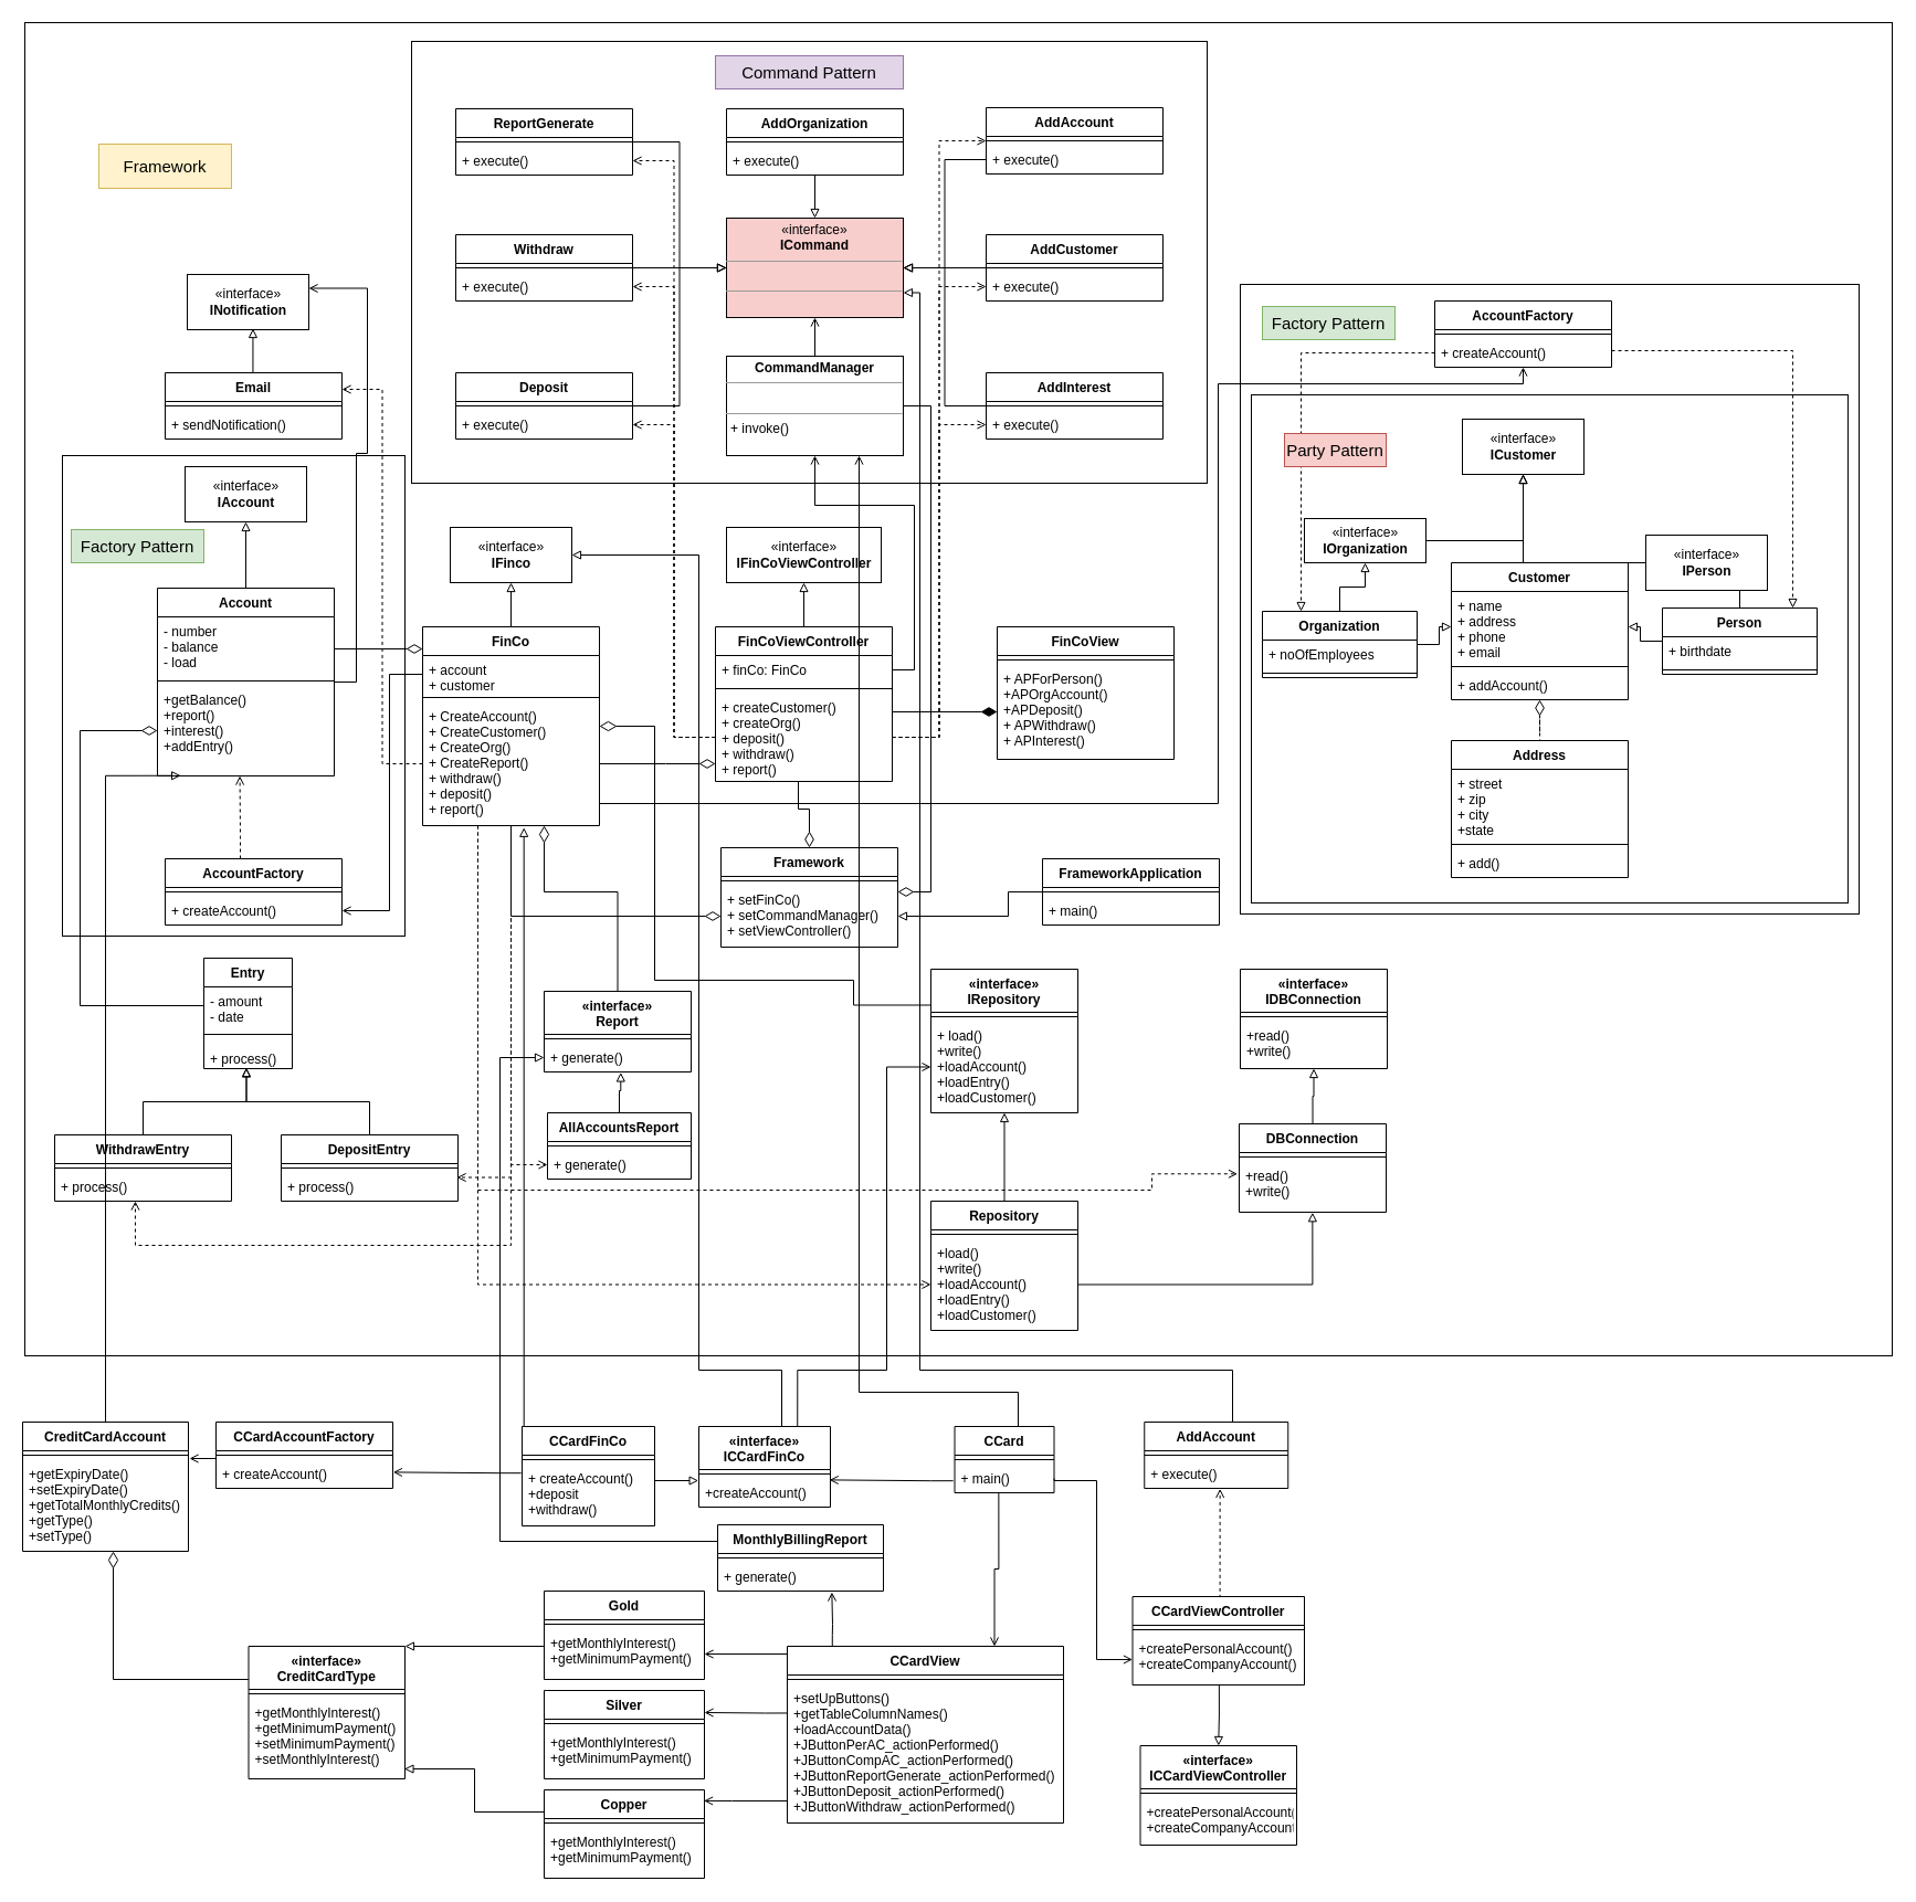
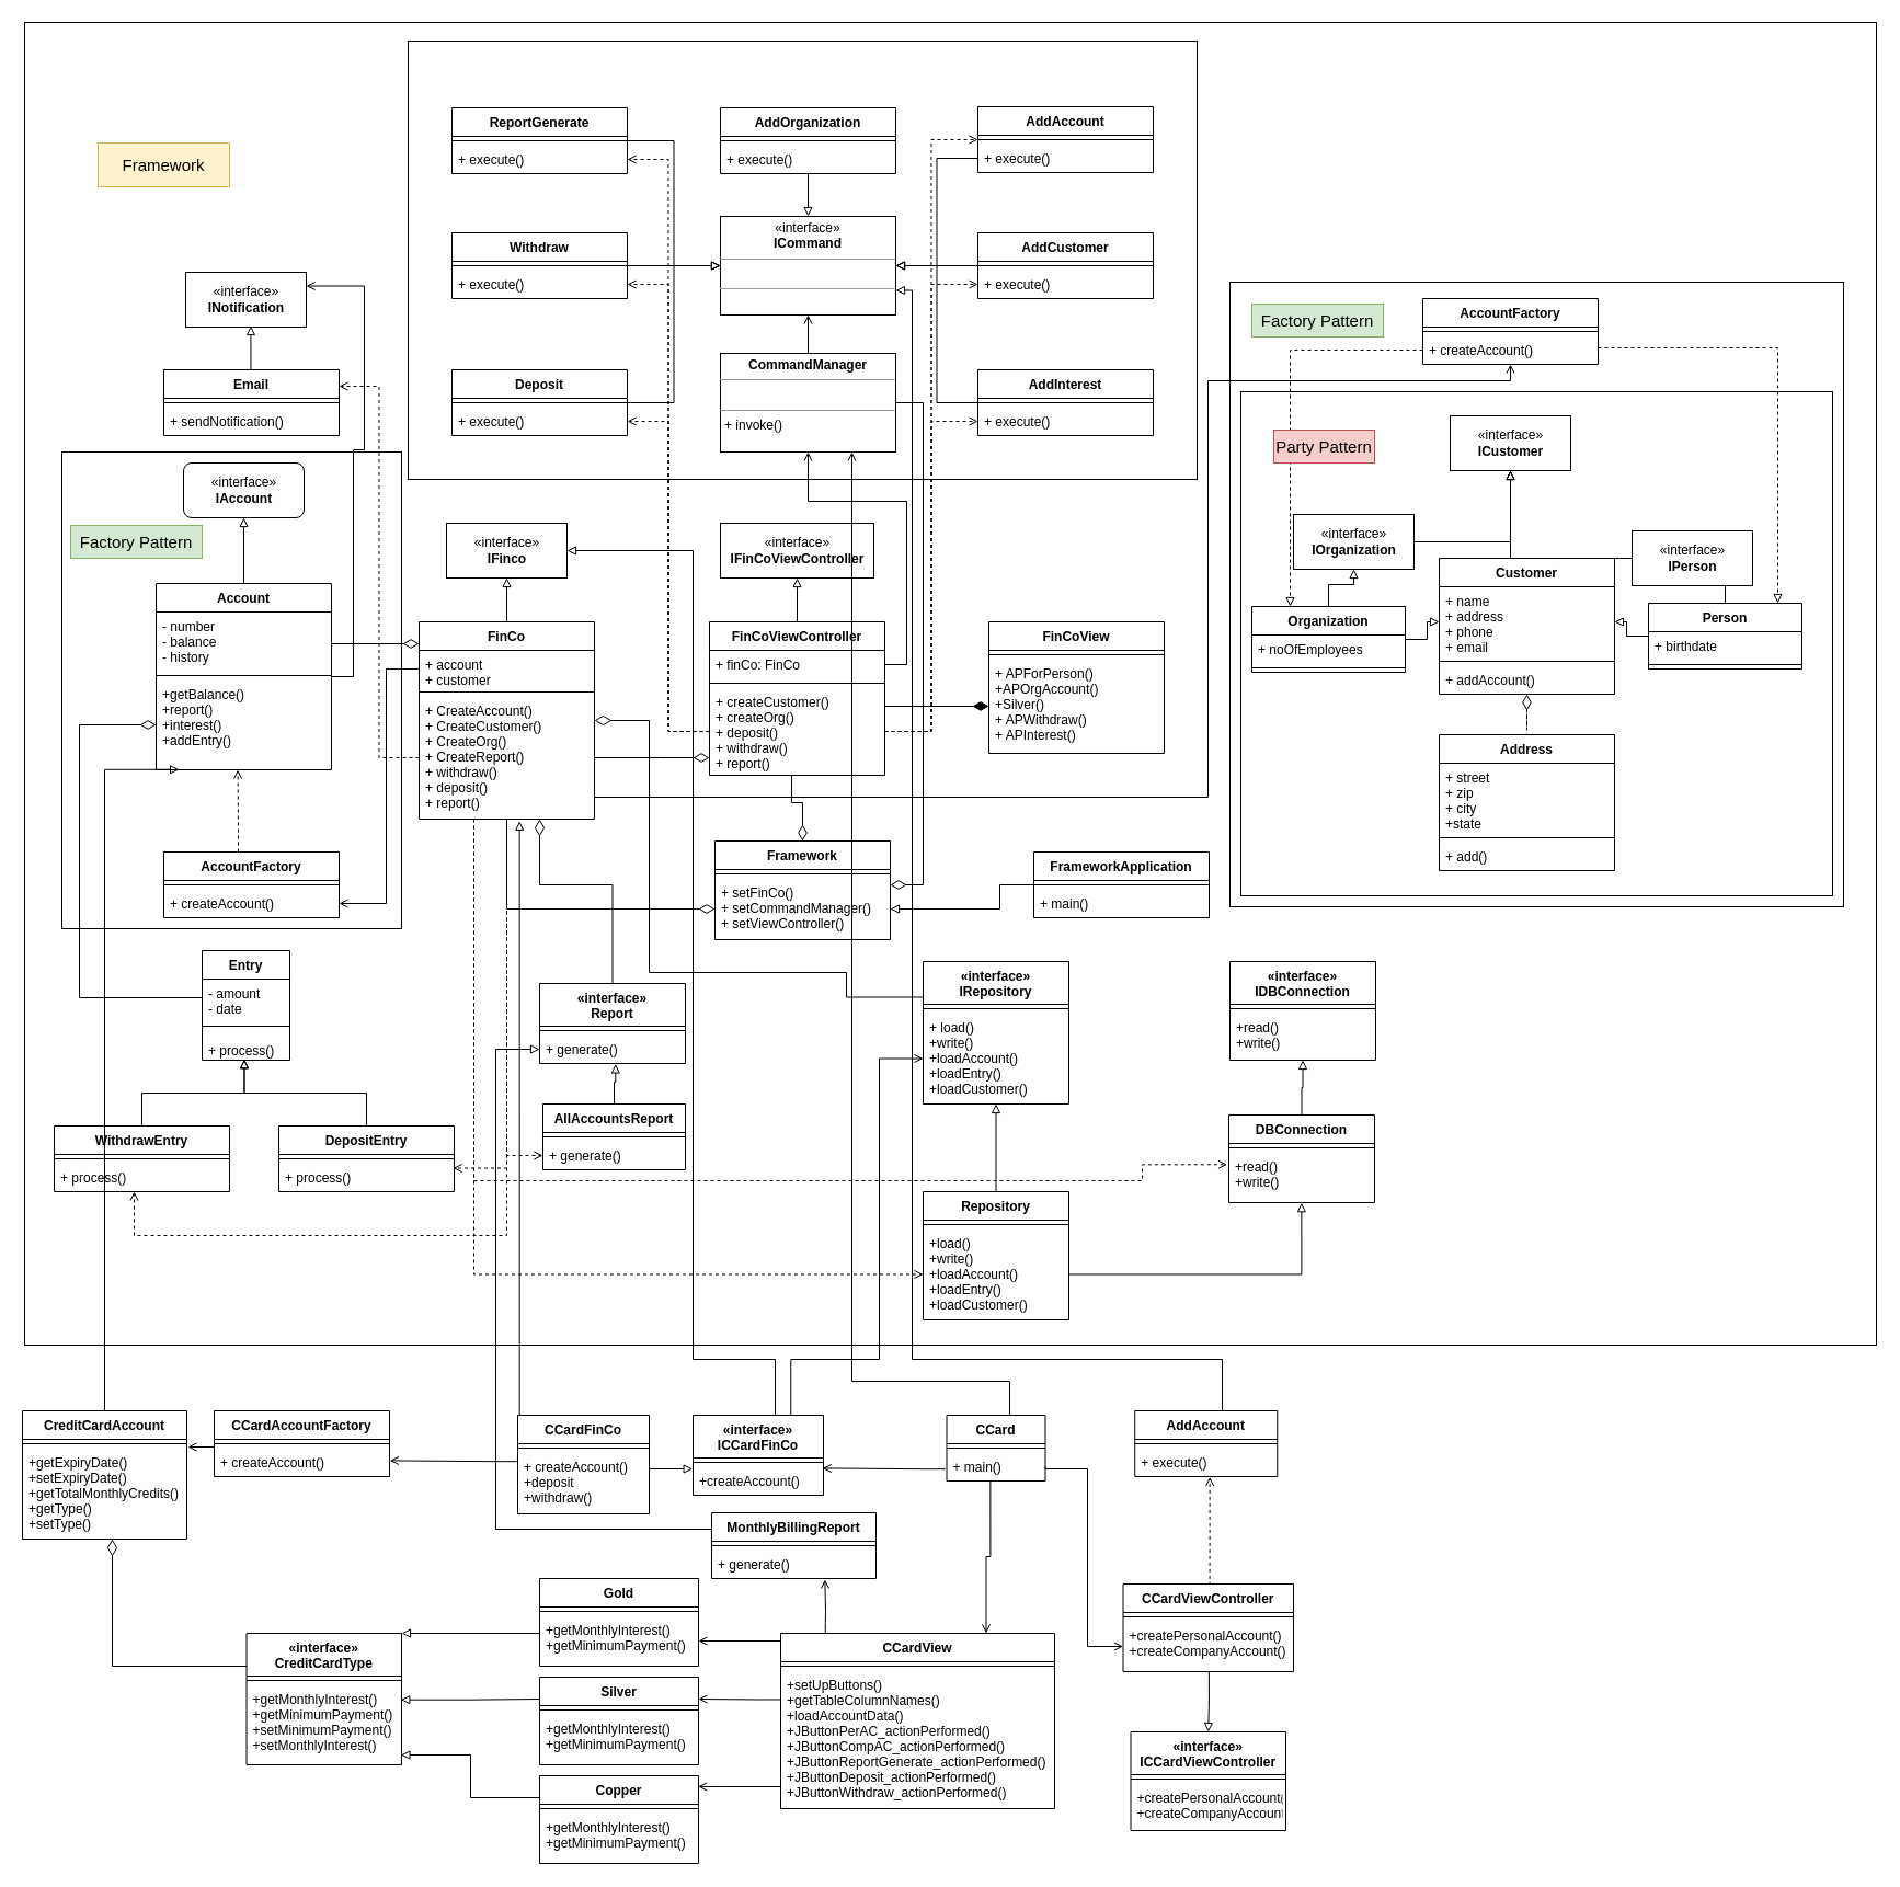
- <mxCell id="67" value="&lt;font style=&quot;font-size: 15px;&quot;&gt;Command Pattern&lt;/font&gt;" style="text;html=1;strokeColor=#9673a6;fillColor=#e1d5e7;align=center;verticalAlign=middle;whiteSpace=wrap;rounded=0;" parent="1" vertex="1"><mxGeometry x="647" y="50" width="170" height="30" as="geometry" /></mxCell>
- <mxCell id="64" value="&lt;p style=&quot;margin:0px;margin-top:4px;text-align:center;&quot;&gt;«interface»&lt;br&gt;&lt;b&gt;ICommand&lt;/b&gt;&lt;br&gt;&lt;/p&gt;&lt;hr size=&quot;1&quot;&gt;&lt;p style=&quot;margin:0px;margin-left:4px;&quot;&gt;&lt;br&gt;&lt;/p&gt;&lt;hr size=&quot;1&quot;&gt;&lt;p style=&quot;margin:0px;margin-left:4px;&quot;&gt;&lt;br&gt;&lt;/p&gt;" style="verticalAlign=top;align=left;overflow=fill;fontSize=12;fontFamily=Helvetica;html=1;fillColor=#f8cecc;" parent="1" vertex="1"><mxGeometry x="657" y="197" width="160" height="90" as="geometry" /></mxCell>
+ <mxCell id="64" value="&lt;p style=&quot;margin:0px;margin-top:4px;text-align:center;&quot;&gt;«interface»&lt;br&gt;&lt;b&gt;ICommand&lt;/b&gt;&lt;br&gt;&lt;/p&gt;&lt;hr size=&quot;1&quot;&gt;&lt;p style=&quot;margin:0px;margin-left:4px;&quot;&gt;&lt;br&gt;&lt;/p&gt;&lt;hr size=&quot;1&quot;&gt;&lt;p style=&quot;margin:0px;margin-left:4px;&quot;&gt;&lt;br&gt;&lt;/p&gt;" style="verticalAlign=top;align=left;overflow=fill;fontSize=12;fontFamily=Helvetica;html=1;" parent="1" vertex="1"><mxGeometry x="657" y="197" width="160" height="90" as="geometry" /></mxCell>
- <mxCell id="81" value="«interface»&lt;br&gt;&lt;b&gt;IAccount&lt;/b&gt;" style="html=1;" parent="1" vertex="1"><mxGeometry x="167" y="422" width="110" height="50" as="geometry" /></mxCell>
+ <mxCell id="81" value="«interface»&lt;br&gt;&lt;b&gt;IAccount&lt;/b&gt;" style="html=1;rounded=1;" parent="1" vertex="1"><mxGeometry x="167" y="422" width="110" height="50" as="geometry" /></mxCell>
- <mxCell id="135" value="«interface»&lt;br&gt;&lt;b&gt;IOrganization&lt;/b&gt;" style="html=1;" parent="1" vertex="1"><mxGeometry x="1180" y="469" width="110" height="40" as="geometry" /></mxCell>
+ <mxCell id="135" value="«interface»&lt;br&gt;&lt;b&gt;IOrganization&lt;/b&gt;" style="html=1;" parent="1" vertex="1"><mxGeometry x="1180" y="469" width="110" height="50" as="geometry" /></mxCell>
- <mxCell id="85" value="- number&#10;- balance&#10;- load" style="text;align=left;verticalAlign=top;spacingLeft=4;spacingRight=4;overflow=hidden;rotatable=0;points=[[0,0.5],[1,0.5]];portConstraint=eastwest;fillColor=none;" parent="84" vertex="1"><mxGeometry y="26" width="160" height="54" as="geometry" /></mxCell>
+ <mxCell id="85" value="- number&#10;- balance&#10;- history" style="text;align=left;verticalAlign=top;spacingLeft=4;spacingRight=4;overflow=hidden;rotatable=0;points=[[0,0.5],[1,0.5]];portConstraint=eastwest;fillColor=none;" parent="84" vertex="1"><mxGeometry y="26" width="160" height="54" as="geometry" /></mxCell>
- <mxCell id="78" value="+ APForPerson()&#10;+APOrgAccount()&#10;+APDeposit()&#10;+ APWithdraw()&#10;+ APInterest()" style="text;strokeColor=none;fillColor=none;align=left;verticalAlign=top;spacingLeft=4;spacingRight=4;overflow=hidden;rotatable=0;points=[[0,0.5],[1,0.5]];portConstraint=eastwest;" parent="76" vertex="1"><mxGeometry y="34" width="160" height="86" as="geometry" /></mxCell>
+ <mxCell id="78" value="+ APForPerson()&#10;+APOrgAccount()&#10;+Silver()&#10;+ APWithdraw()&#10;+ APInterest()" style="text;strokeColor=none;fillColor=none;align=left;verticalAlign=top;spacingLeft=4;spacingRight=4;overflow=hidden;rotatable=0;points=[[0,0.5],[1,0.5]];portConstraint=eastwest;" parent="76" vertex="1"><mxGeometry y="34" width="160" height="86" as="geometry" /></mxCell>
+ <mxCell id="184" style="edgeStyle=orthogonalEdgeStyle;rounded=0;orthogonalLoop=1;jettySize=auto;html=1;entryX=0;entryY=0.25;entryDx=0;entryDy=0;fontSize=15;startArrow=block;startFill=0;endArrow=none;endFill=0;startSize=6;endSize=6;exitX=0.995;exitY=0.187;exitDx=0;exitDy=0;exitPerimeter=0;" edge="1" parent="1" source="171" target="181"><mxGeometry relative="1" as="geometry"><mxPoint x="652" y="1350" as="sourcePoint" /><mxPoint x="657" y="1430" as="targetPoint" /></mxGeometry></mxCell>
